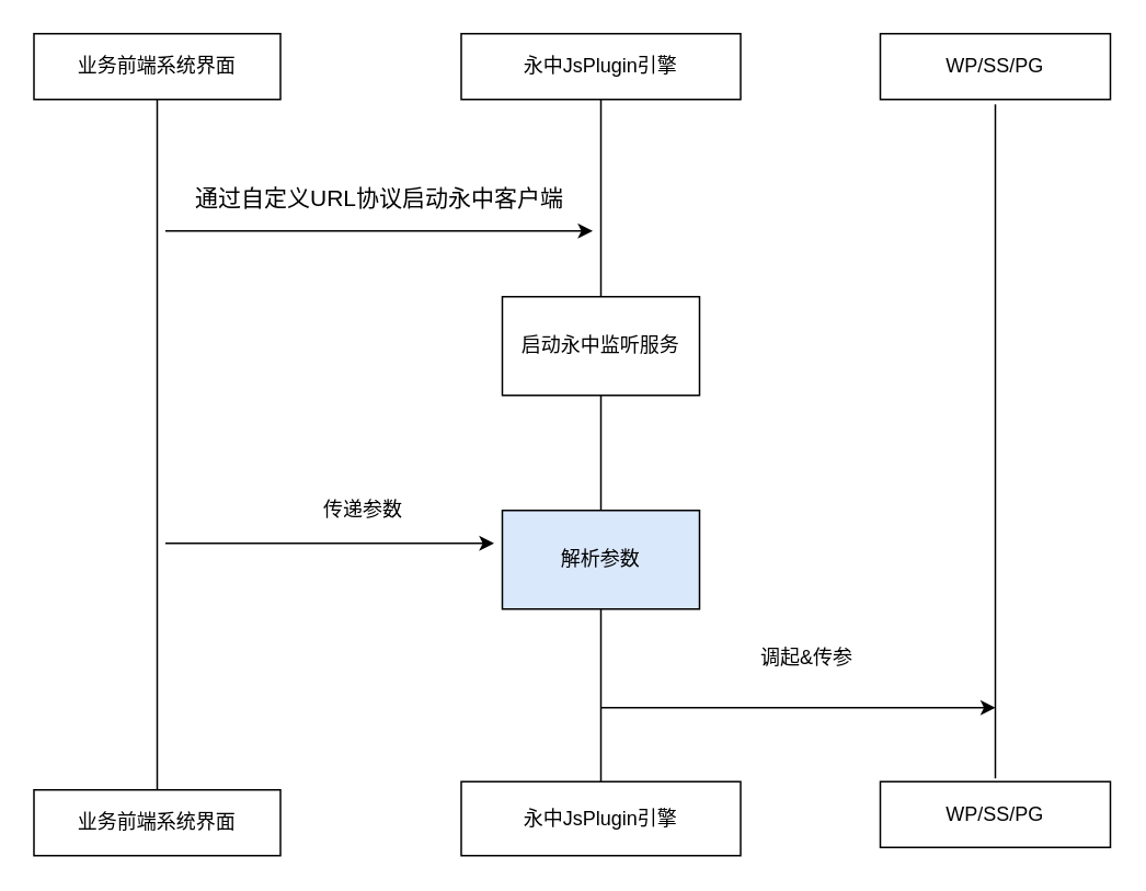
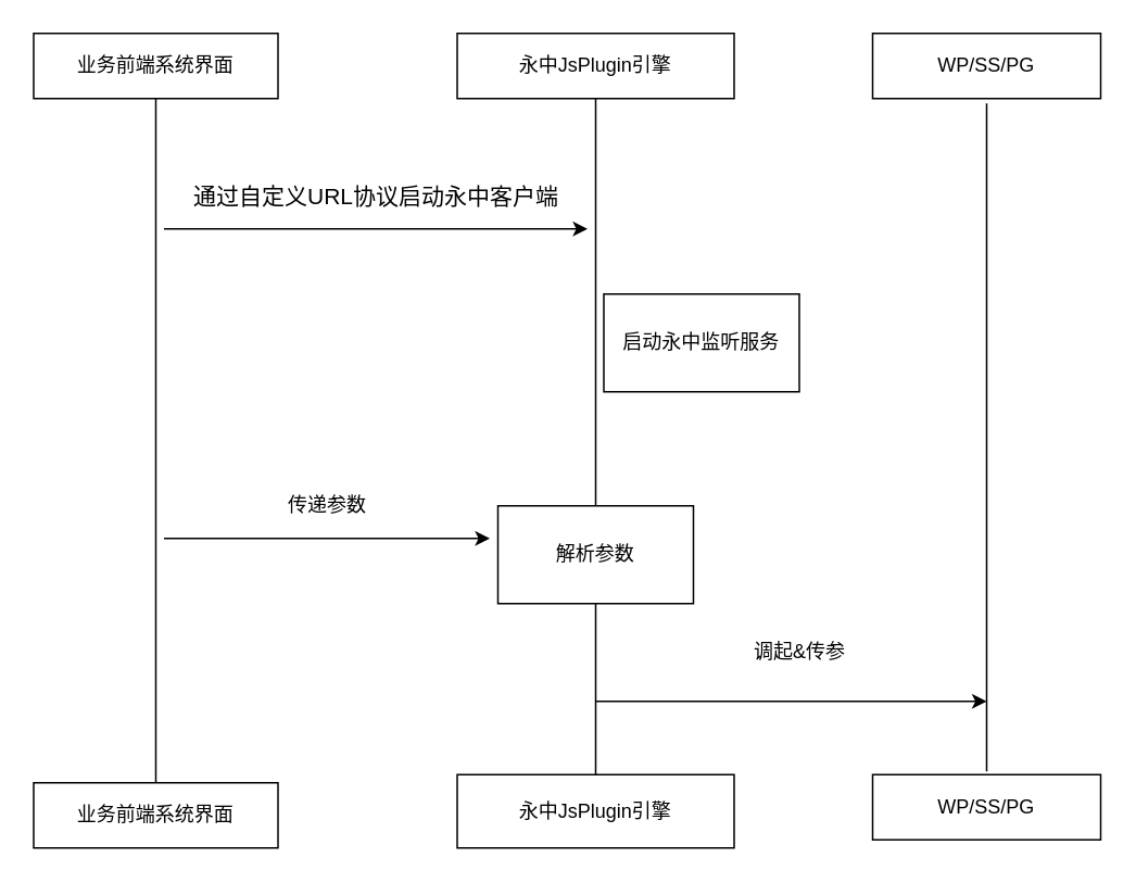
- <mxCell id="8" value="启动永中监听服务" style="rounded=0;whiteSpace=wrap;html=1;" parent="1" vertex="1"><mxGeometry x="305" y="180" width="120" height="60" as="geometry" /></mxCell>
+ <mxCell id="8" value="启动永中监听服务" style="rounded=0;whiteSpace=wrap;html=1;" parent="1" vertex="1"><mxGeometry x="370" y="180" width="120" height="60" as="geometry" /></mxCell>
- <mxCell id="14" value="传递参数" style="text;html=1;align=center;verticalAlign=middle;resizable=0;points=[];autosize=1;strokeColor=none;" parent="1" vertex="1"><mxGeometry x="190" y="300" width="60" height="20" as="geometry" /></mxCell>
+ <mxCell id="14" value="传递参数" style="text;html=1;align=center;verticalAlign=middle;resizable=0;points=[];autosize=1;strokeColor=none;" parent="1" vertex="1"><mxGeometry x="170" y="300" width="60" height="20" as="geometry" /></mxCell>
- <mxCell id="10" value="解析参数" style="rounded=0;whiteSpace=wrap;html=1;fillColor=#dae8fc;" parent="1" vertex="1"><mxGeometry x="305" y="310" width="120" height="60" as="geometry" /></mxCell>
+ <mxCell id="10" value="解析参数" style="rounded=0;whiteSpace=wrap;html=1;" parent="1" vertex="1"><mxGeometry x="305" y="310" width="120" height="60" as="geometry" /></mxCell>
